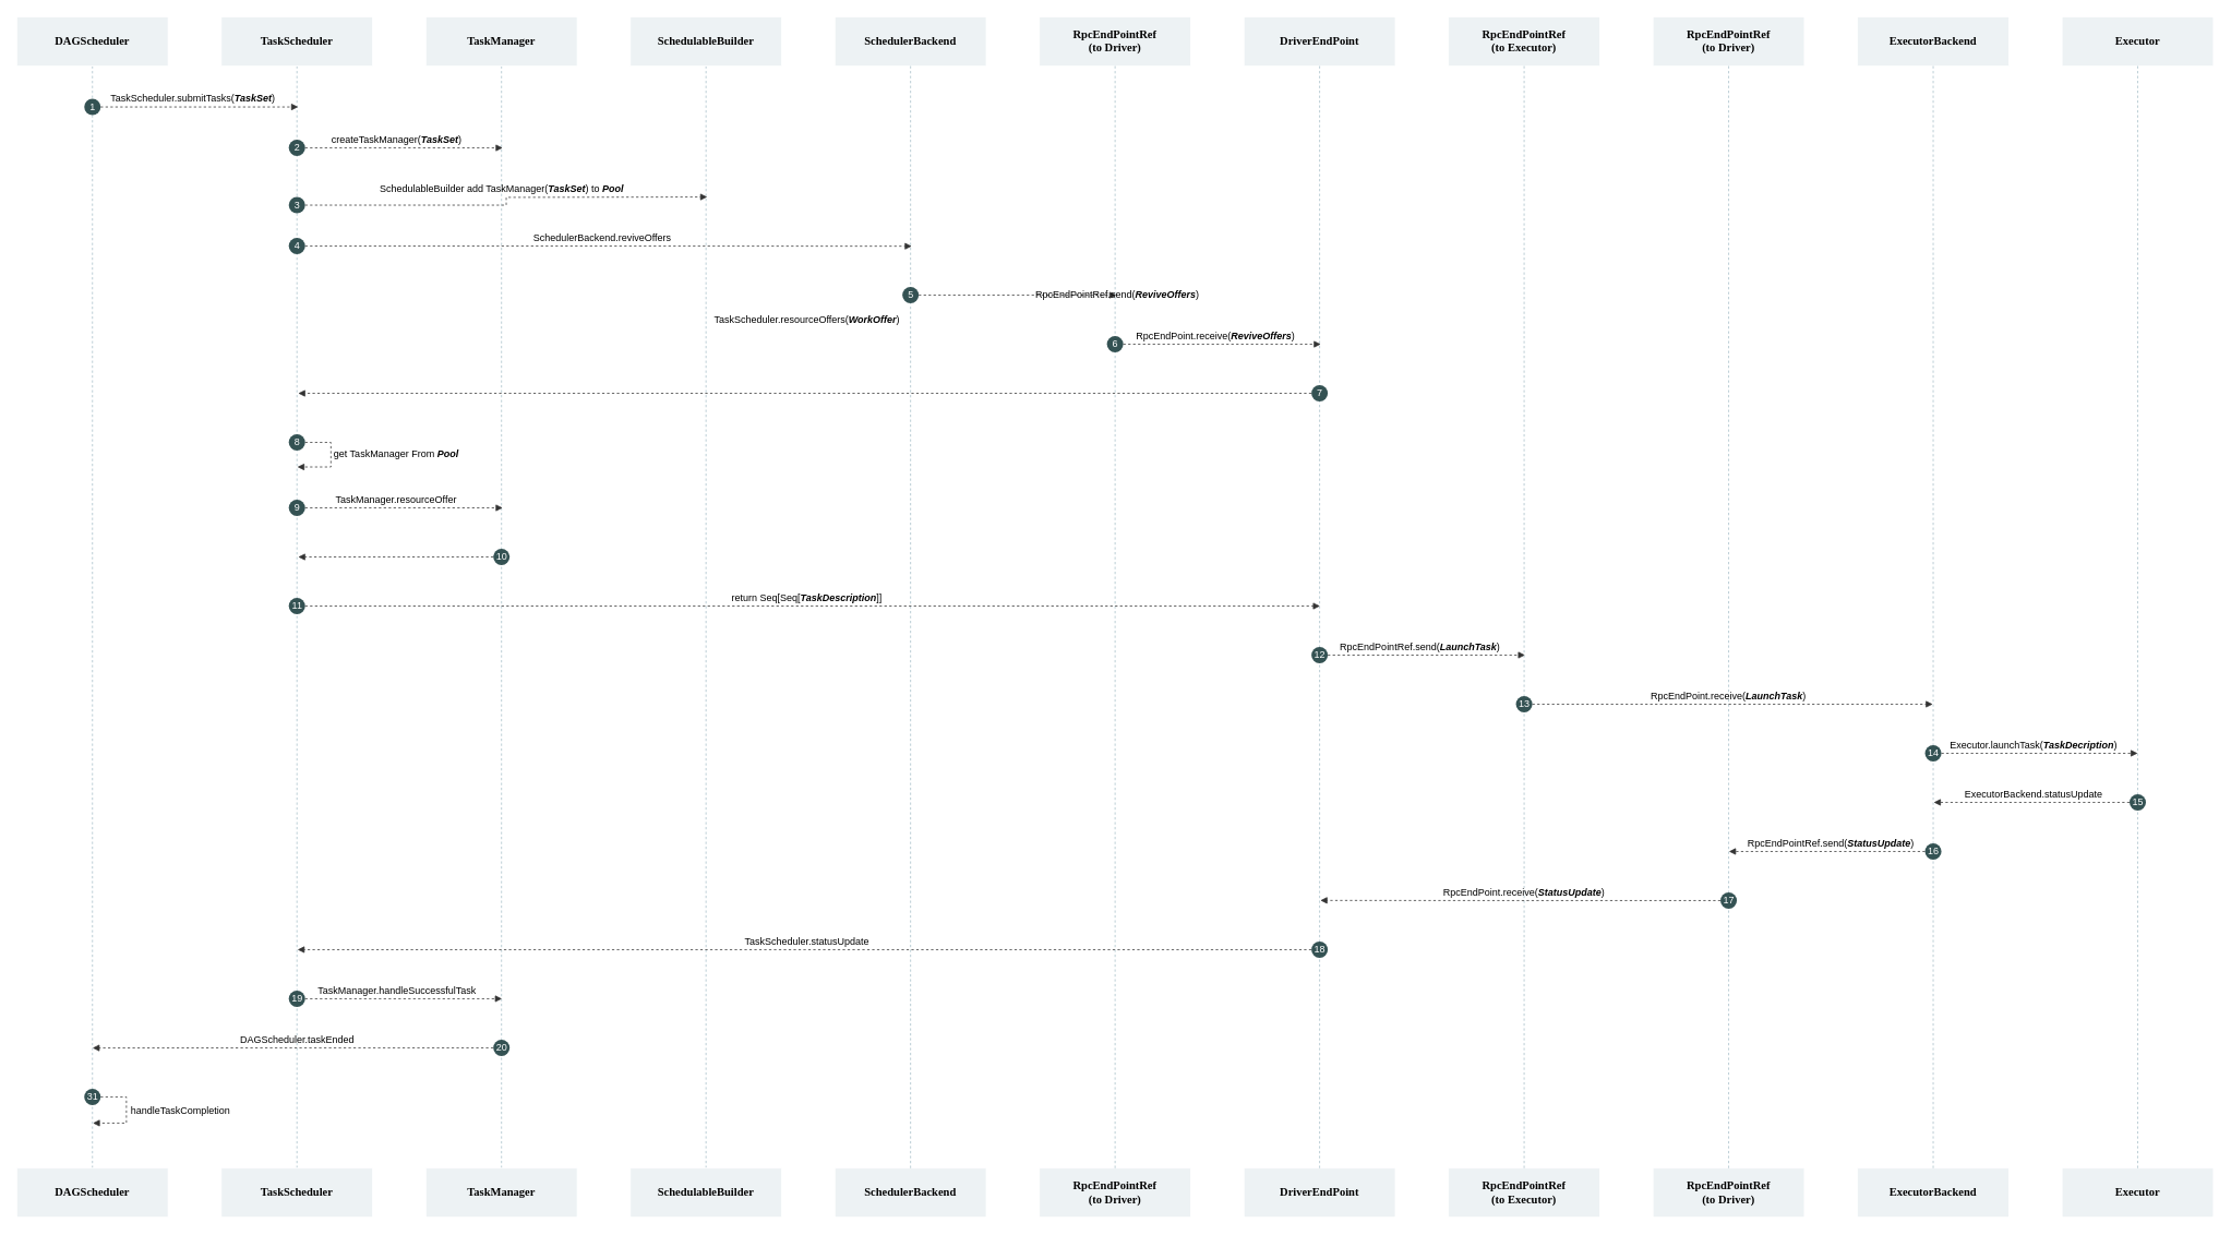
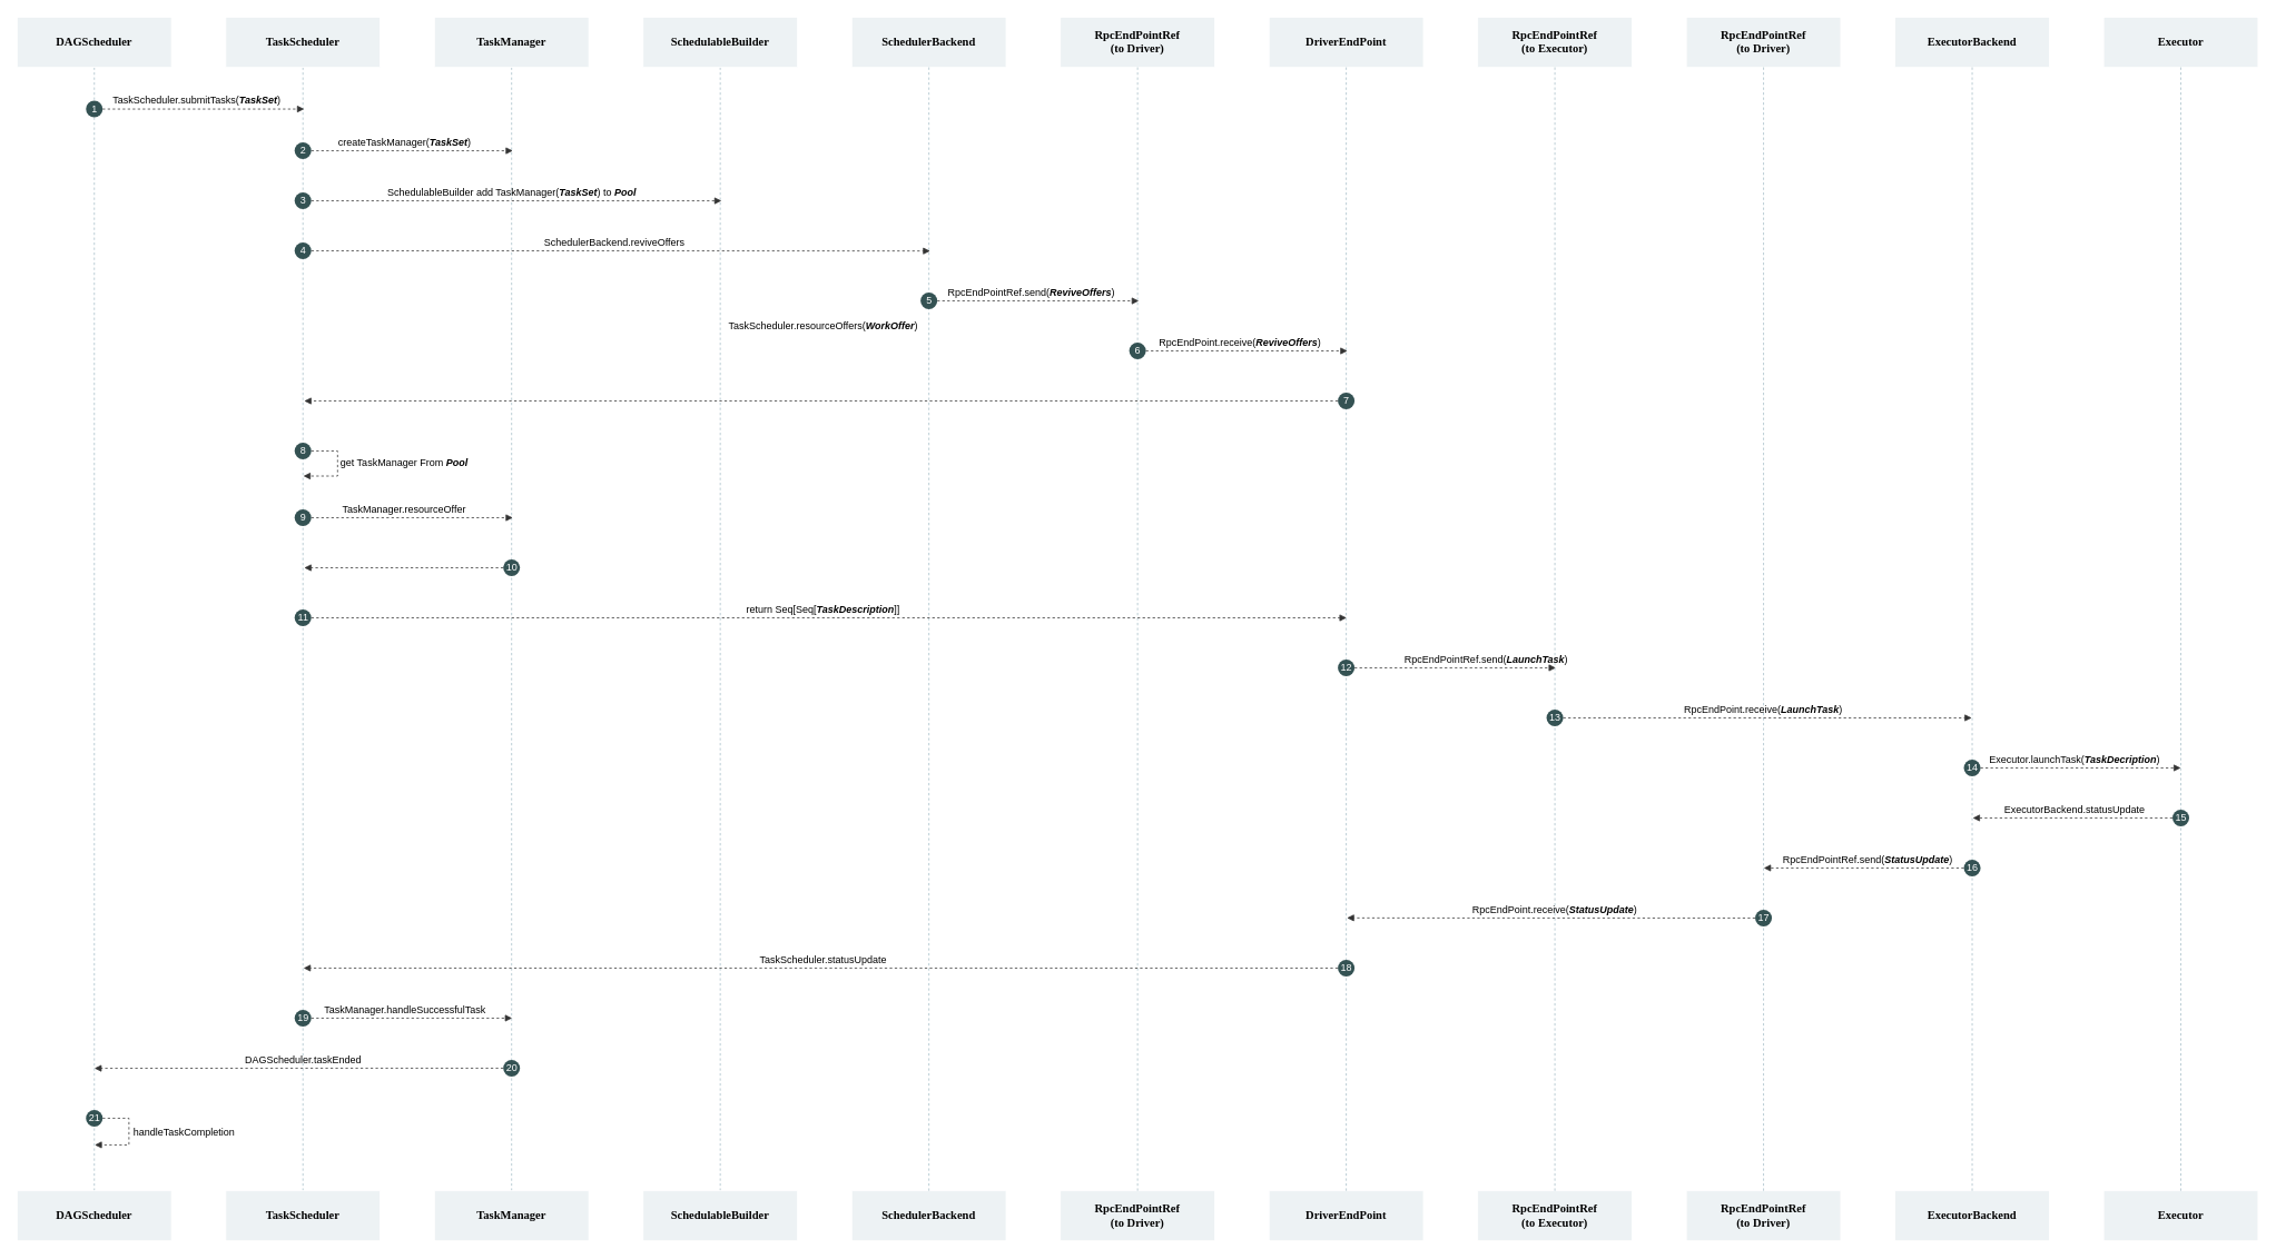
- <mxCell id="26" value="&lt;font color=&quot;#ffffff&quot; style=&quot;font-size: 12px&quot;&gt;3&lt;/font&gt;" style="ellipse;whiteSpace=wrap;html=1;aspect=fixed;strokeColor=none;fillColor=#345253;fontSize=12;" parent="1" vertex="1"><mxGeometry x="352.5" y="240" width="20" height="20" as="geometry" /></mxCell>
+ <mxCell id="26" value="&lt;font color=&quot;#ffffff&quot; style=&quot;font-size: 12px&quot;&gt;3&lt;/font&gt;" style="ellipse;whiteSpace=wrap;html=1;aspect=fixed;strokeColor=none;fillColor=#345253;fontSize=12;" parent="1" vertex="1"><mxGeometry x="352.5" y="230" width="20" height="20" as="geometry" /></mxCell>
- <mxCell id="37" value="RpcEndPointRef.send(&lt;b&gt;&lt;i&gt;ReviveOffers&lt;/i&gt;&lt;/b&gt;)" style="text;html=1;strokeColor=none;fillColor=none;align=center;verticalAlign=middle;whiteSpace=wrap;rounded=0;fontSize=12;" parent="1" vertex="1"><mxGeometry x="1252.5" y="350" width="225" height="20" as="geometry" /></mxCell>
+ <mxCell id="37" value="RpcEndPointRef.send(&lt;b&gt;&lt;i&gt;ReviveOffers&lt;/i&gt;&lt;/b&gt;)" style="text;html=1;strokeColor=none;fillColor=none;align=center;verticalAlign=middle;whiteSpace=wrap;rounded=0;fontSize=12;" parent="1" vertex="1"><mxGeometry x="1122.5" y="340" width="225" height="20" as="geometry" /></mxCell>
- <mxCell id="62" value="RpcEndPointRef.send(&lt;b&gt;&lt;i&gt;LaunchTask&lt;/i&gt;&lt;/b&gt;)" style="text;html=1;strokeColor=none;fillColor=none;align=center;verticalAlign=middle;whiteSpace=wrap;rounded=0;fontSize=12;" parent="1" vertex="1"><mxGeometry x="1622.5" y="780" width="225" height="20" as="geometry" /></mxCell>
+ <mxCell id="62" value="RpcEndPointRef.send(&lt;b&gt;&lt;i&gt;LaunchTask&lt;/i&gt;&lt;/b&gt;)" style="text;html=1;strokeColor=none;fillColor=none;align=center;verticalAlign=middle;whiteSpace=wrap;rounded=0;fontSize=12;" parent="1" vertex="1"><mxGeometry x="1667.5" y="780" width="225" height="20" as="geometry" /></mxCell>
- <mxCell id="95" value="&lt;font color=&quot;#ffffff&quot; style=&quot;font-size: 12px&quot;&gt;31&lt;/font&gt;" style="ellipse;whiteSpace=wrap;html=1;aspect=fixed;strokeColor=none;fillColor=#345253;fontSize=12;" parent="1" vertex="1"><mxGeometry x="102.5" y="1330" width="20" height="20" as="geometry" /></mxCell>
+ <mxCell id="95" value="&lt;font color=&quot;#ffffff&quot; style=&quot;font-size: 12px&quot;&gt;21&lt;/font&gt;" style="ellipse;whiteSpace=wrap;html=1;aspect=fixed;strokeColor=none;fillColor=#345253;fontSize=12;" parent="1" vertex="1"><mxGeometry x="102.5" y="1330" width="20" height="20" as="geometry" /></mxCell>
